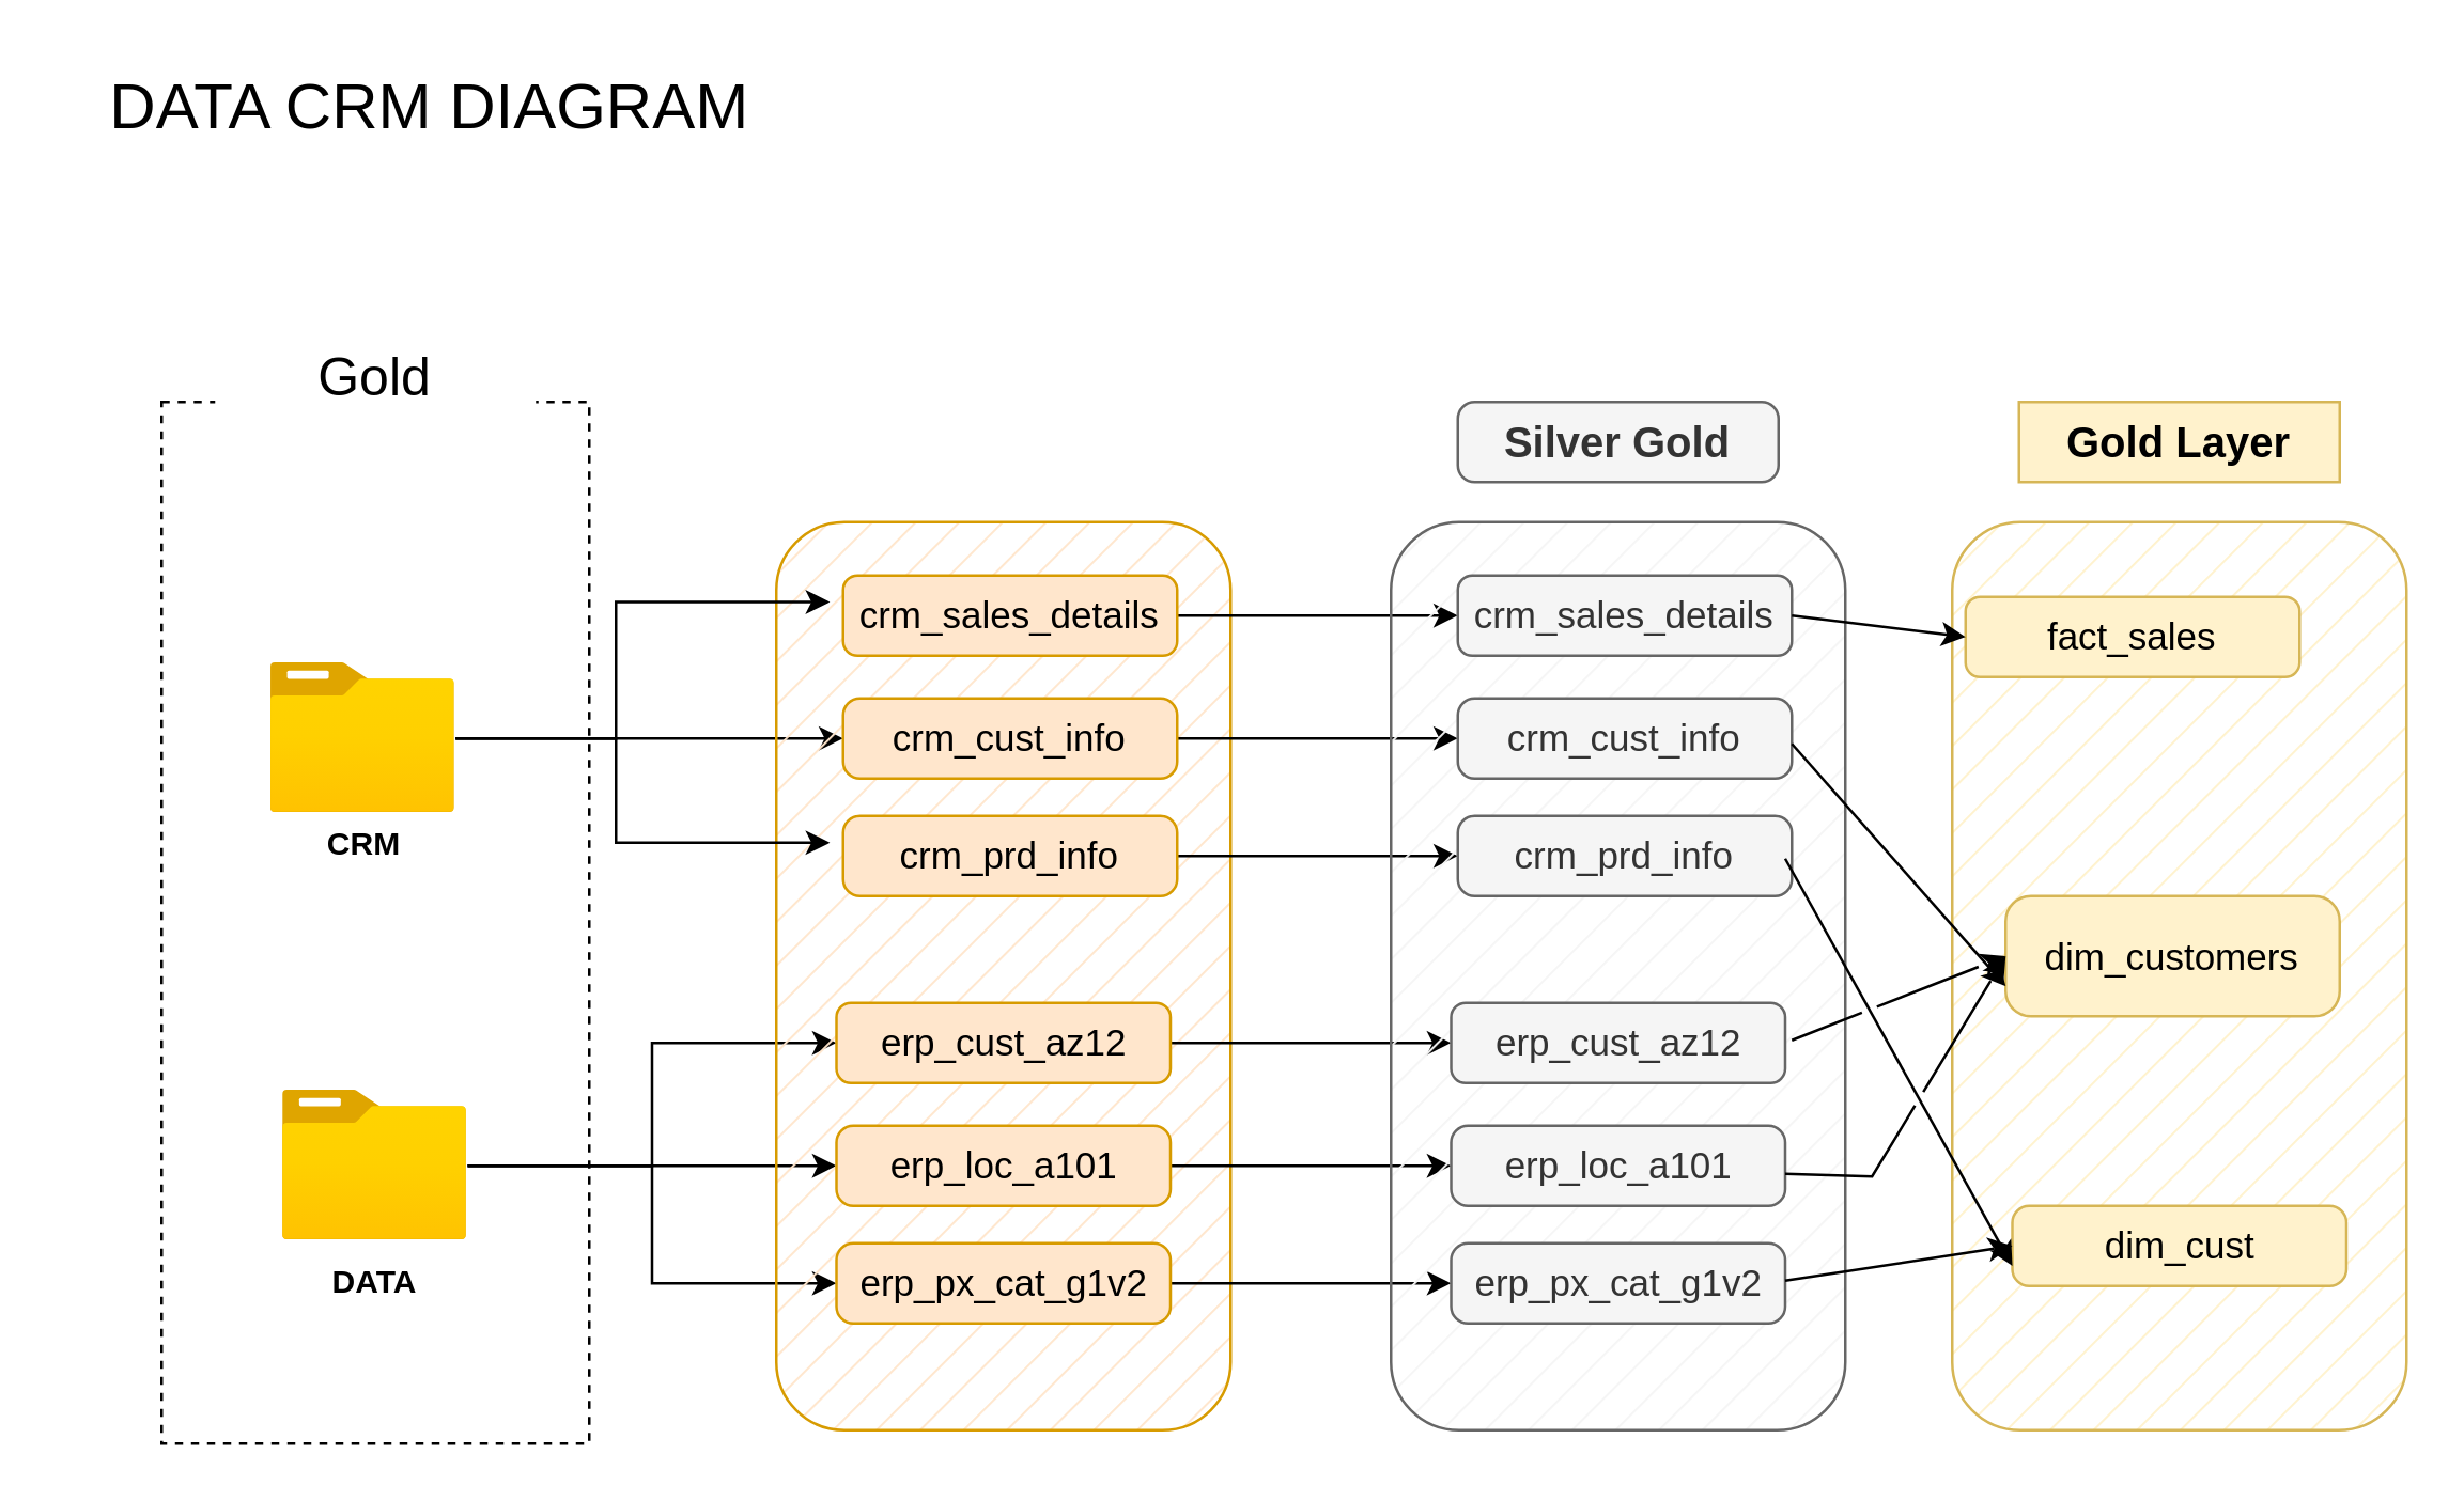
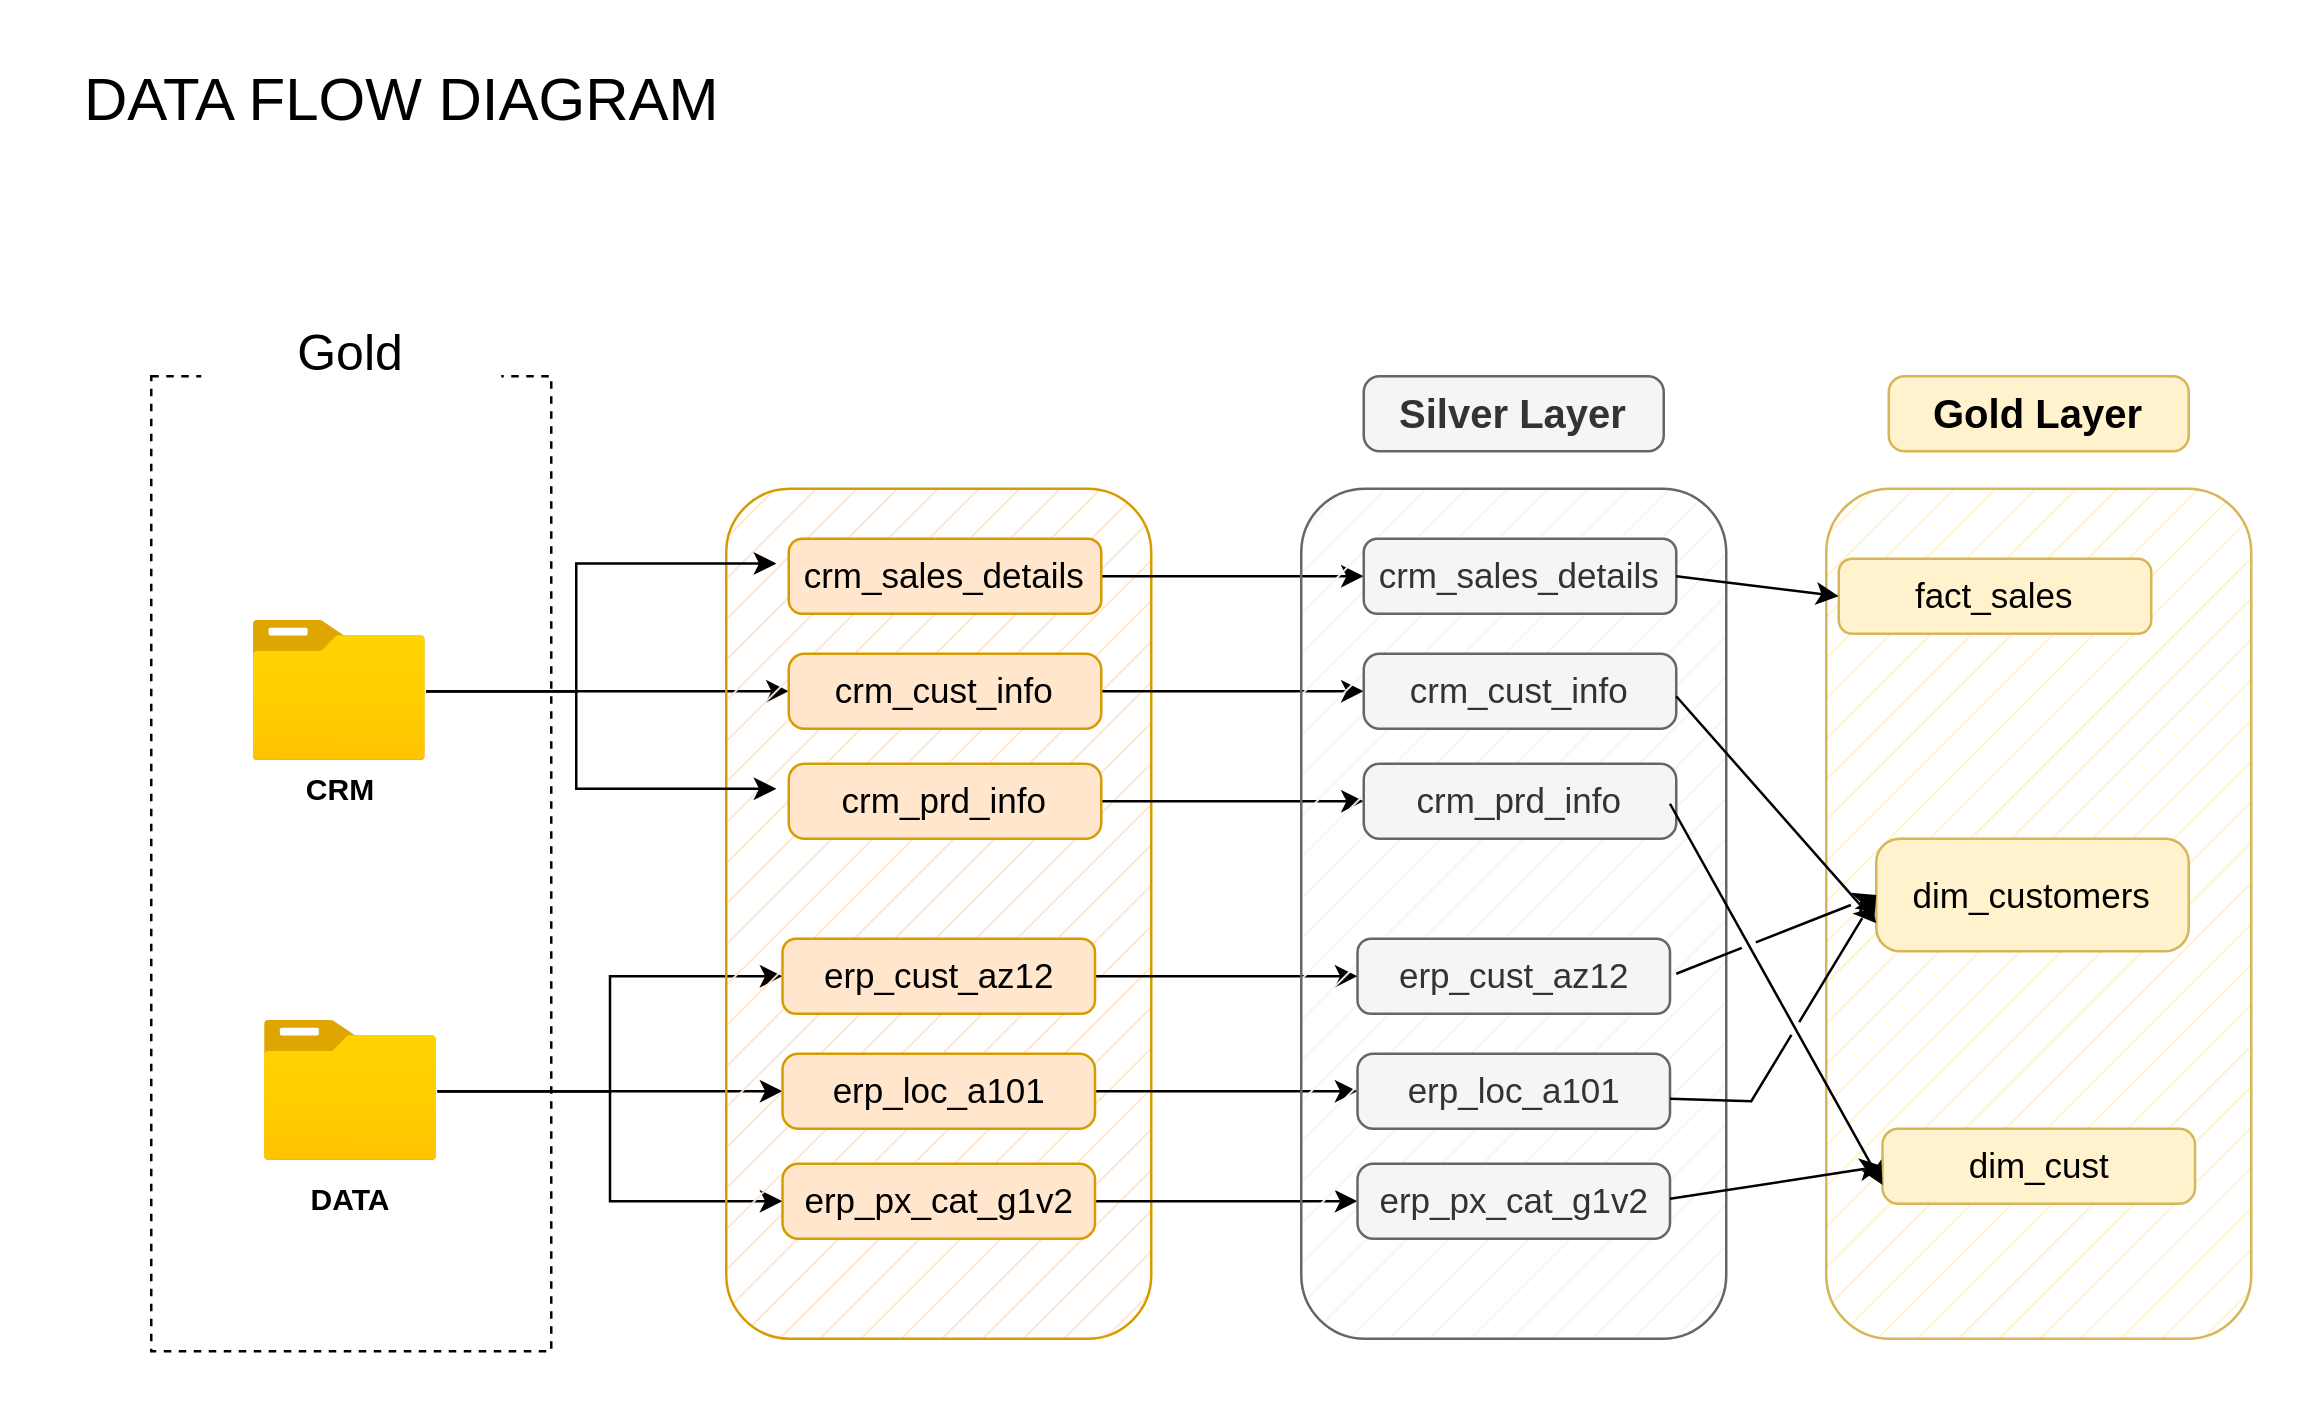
- <mxCell id="2" value="DATA CRM DIAGRAM" style="text;html=1;align=center;verticalAlign=middle;resizable=0;points=[];autosize=1;strokeColor=none;fillColor=none;fontSize=24;" parent="1" vertex="1"><mxGeometry x="20" y="20" width="280" height="40" as="geometry" /></mxCell>
+ <mxCell id="2" value="DATA FLOW DIAGRAM" style="text;html=1;align=center;verticalAlign=middle;resizable=0;points=[];autosize=1;strokeColor=none;fillColor=none;fontSize=24;" parent="1" vertex="1"><mxGeometry x="20" y="20" width="280" height="40" as="geometry" /></mxCell>
- <mxCell id="29" value="&lt;b&gt;Silver Gold&lt;/b&gt;" style="rounded=1;whiteSpace=wrap;html=1;arcSize=21;fillColor=#f5f5f5;strokeColor=#666666;fontSize=16;fillStyle=auto;fontColor=#333333;" parent="1" vertex="1"><mxGeometry x="545" y="150" width="120" height="30" as="geometry" /></mxCell>
+ <mxCell id="29" value="&lt;b&gt;Silver Layer&lt;/b&gt;" style="rounded=1;whiteSpace=wrap;html=1;arcSize=21;fillColor=#f5f5f5;strokeColor=#666666;fontSize=16;fillStyle=auto;fontColor=#333333;" parent="1" vertex="1"><mxGeometry x="545" y="150" width="120" height="30" as="geometry" /></mxCell>
- <mxCell id="37" value="&lt;b&gt;Gold Layer&lt;/b&gt;" style="whiteSpace=wrap;html=1;arcSize=21;fillColor=#fff2cc;strokeColor=#d6b656;fontSize=16;fillStyle=auto;rounded=0;" vertex="1" parent="1"><mxGeometry x="755" y="150" width="120" height="30" as="geometry" /></mxCell>
+ <mxCell id="37" value="&lt;b&gt;Gold Layer&lt;/b&gt;" style="rounded=1;whiteSpace=wrap;html=1;arcSize=21;fillColor=#fff2cc;strokeColor=#d6b656;fontSize=16;fillStyle=auto;" vertex="1" parent="1"><mxGeometry x="755" y="150" width="120" height="30" as="geometry" /></mxCell>
